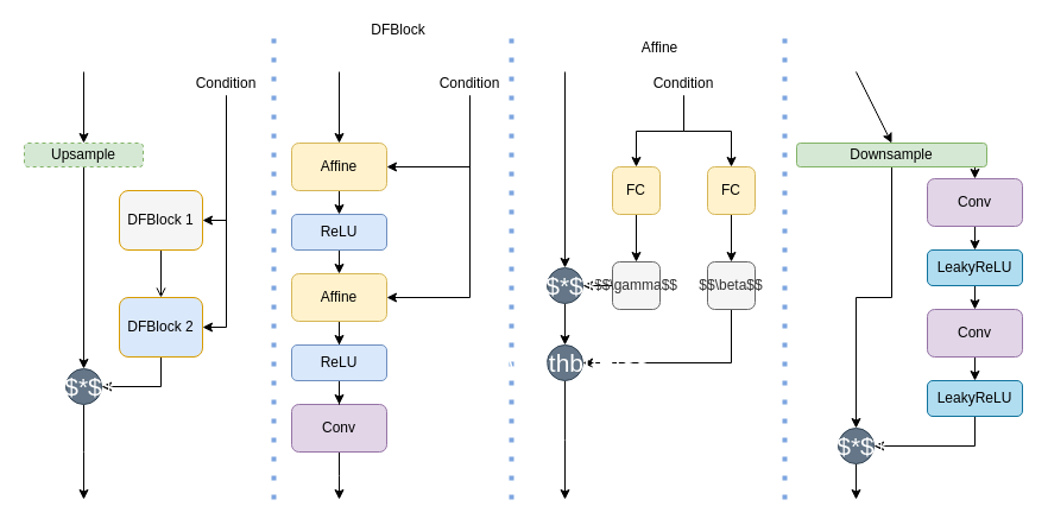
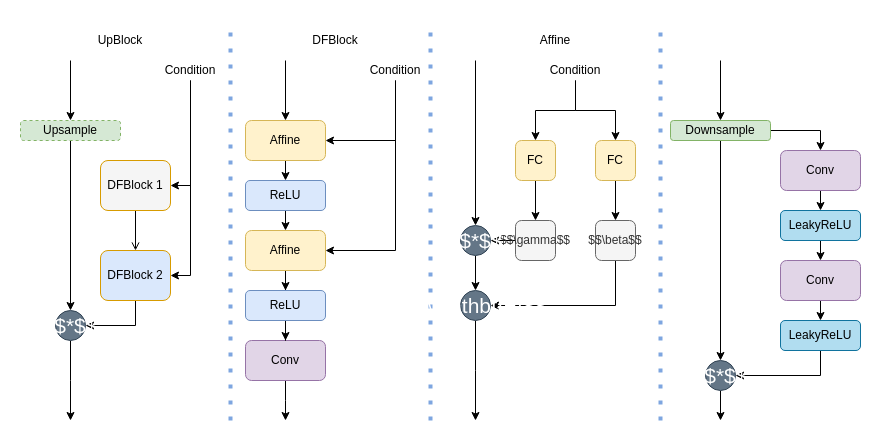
- <mxCell id="17" value="DFBlock" style="text;html=1;strokeColor=none;fillColor=none;align=center;verticalAlign=middle;whiteSpace=wrap;rounded=0;" parent="1" vertex="1"><mxGeometry x="315" y="15" width="40" height="20" as="geometry" /></mxCell>
+ <mxCell id="17" value="DFBlock" style="text;html=1;strokeColor=none;fillColor=none;align=center;verticalAlign=middle;whiteSpace=wrap;rounded=0;" parent="1" vertex="1"><mxGeometry x="315" y="30" width="40" height="20" as="geometry" /></mxCell>
+ <mxCell id="12" value="UpBlock" style="text;html=1;strokeColor=none;fillColor=none;align=center;verticalAlign=middle;whiteSpace=wrap;rounded=0;" parent="1" vertex="1"><mxGeometry x="100" y="30" width="40" height="20" as="geometry" /></mxCell>
- <mxCell id="30" value="Downsample" style="rounded=1;whiteSpace=wrap;html=1;fillColor=#d5e8d4;strokeColor=#82b366;" parent="1" vertex="1"><mxGeometry x="670" y="120" width="160" height="20" as="geometry" /></mxCell>
+ <mxCell id="30" value="Downsample" style="rounded=1;whiteSpace=wrap;html=1;fillColor=#d5e8d4;strokeColor=#82b366;" parent="1" vertex="1"><mxGeometry x="670" y="120" width="100" height="20" as="geometry" /></mxCell>
